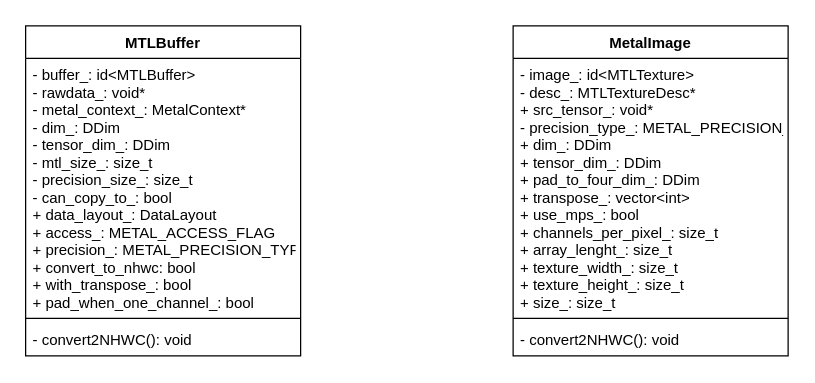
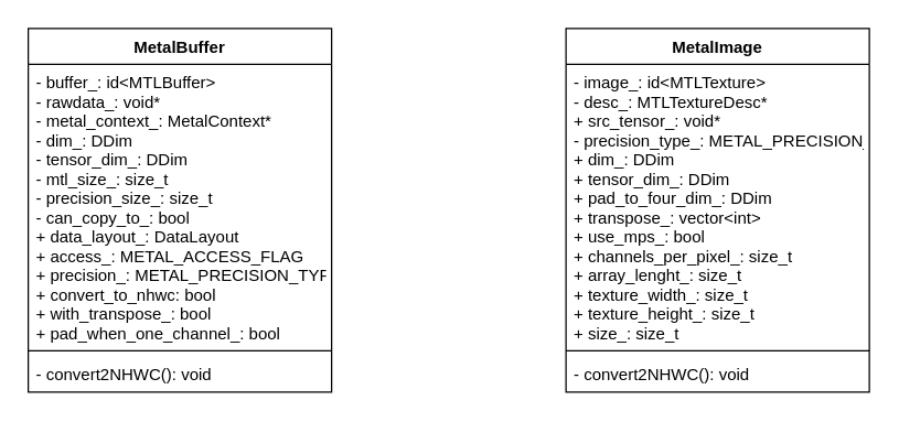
- <mxCell id="2" value="MTLBuffer" style="swimlane;fontStyle=1;align=center;verticalAlign=top;childLayout=stackLayout;horizontal=1;startSize=26;horizontalStack=0;resizeParent=1;resizeParentMax=0;resizeLast=0;collapsible=1;marginBottom=0;" parent="1" vertex="1"><mxGeometry x="20" y="20" width="220" height="264" as="geometry" /></mxCell>
+ <mxCell id="2" value="MetalBuffer" style="swimlane;fontStyle=1;align=center;verticalAlign=top;childLayout=stackLayout;horizontal=1;startSize=26;horizontalStack=0;resizeParent=1;resizeParentMax=0;resizeLast=0;collapsible=1;marginBottom=0;" parent="1" vertex="1"><mxGeometry x="20" y="20" width="220" height="264" as="geometry" /></mxCell>
